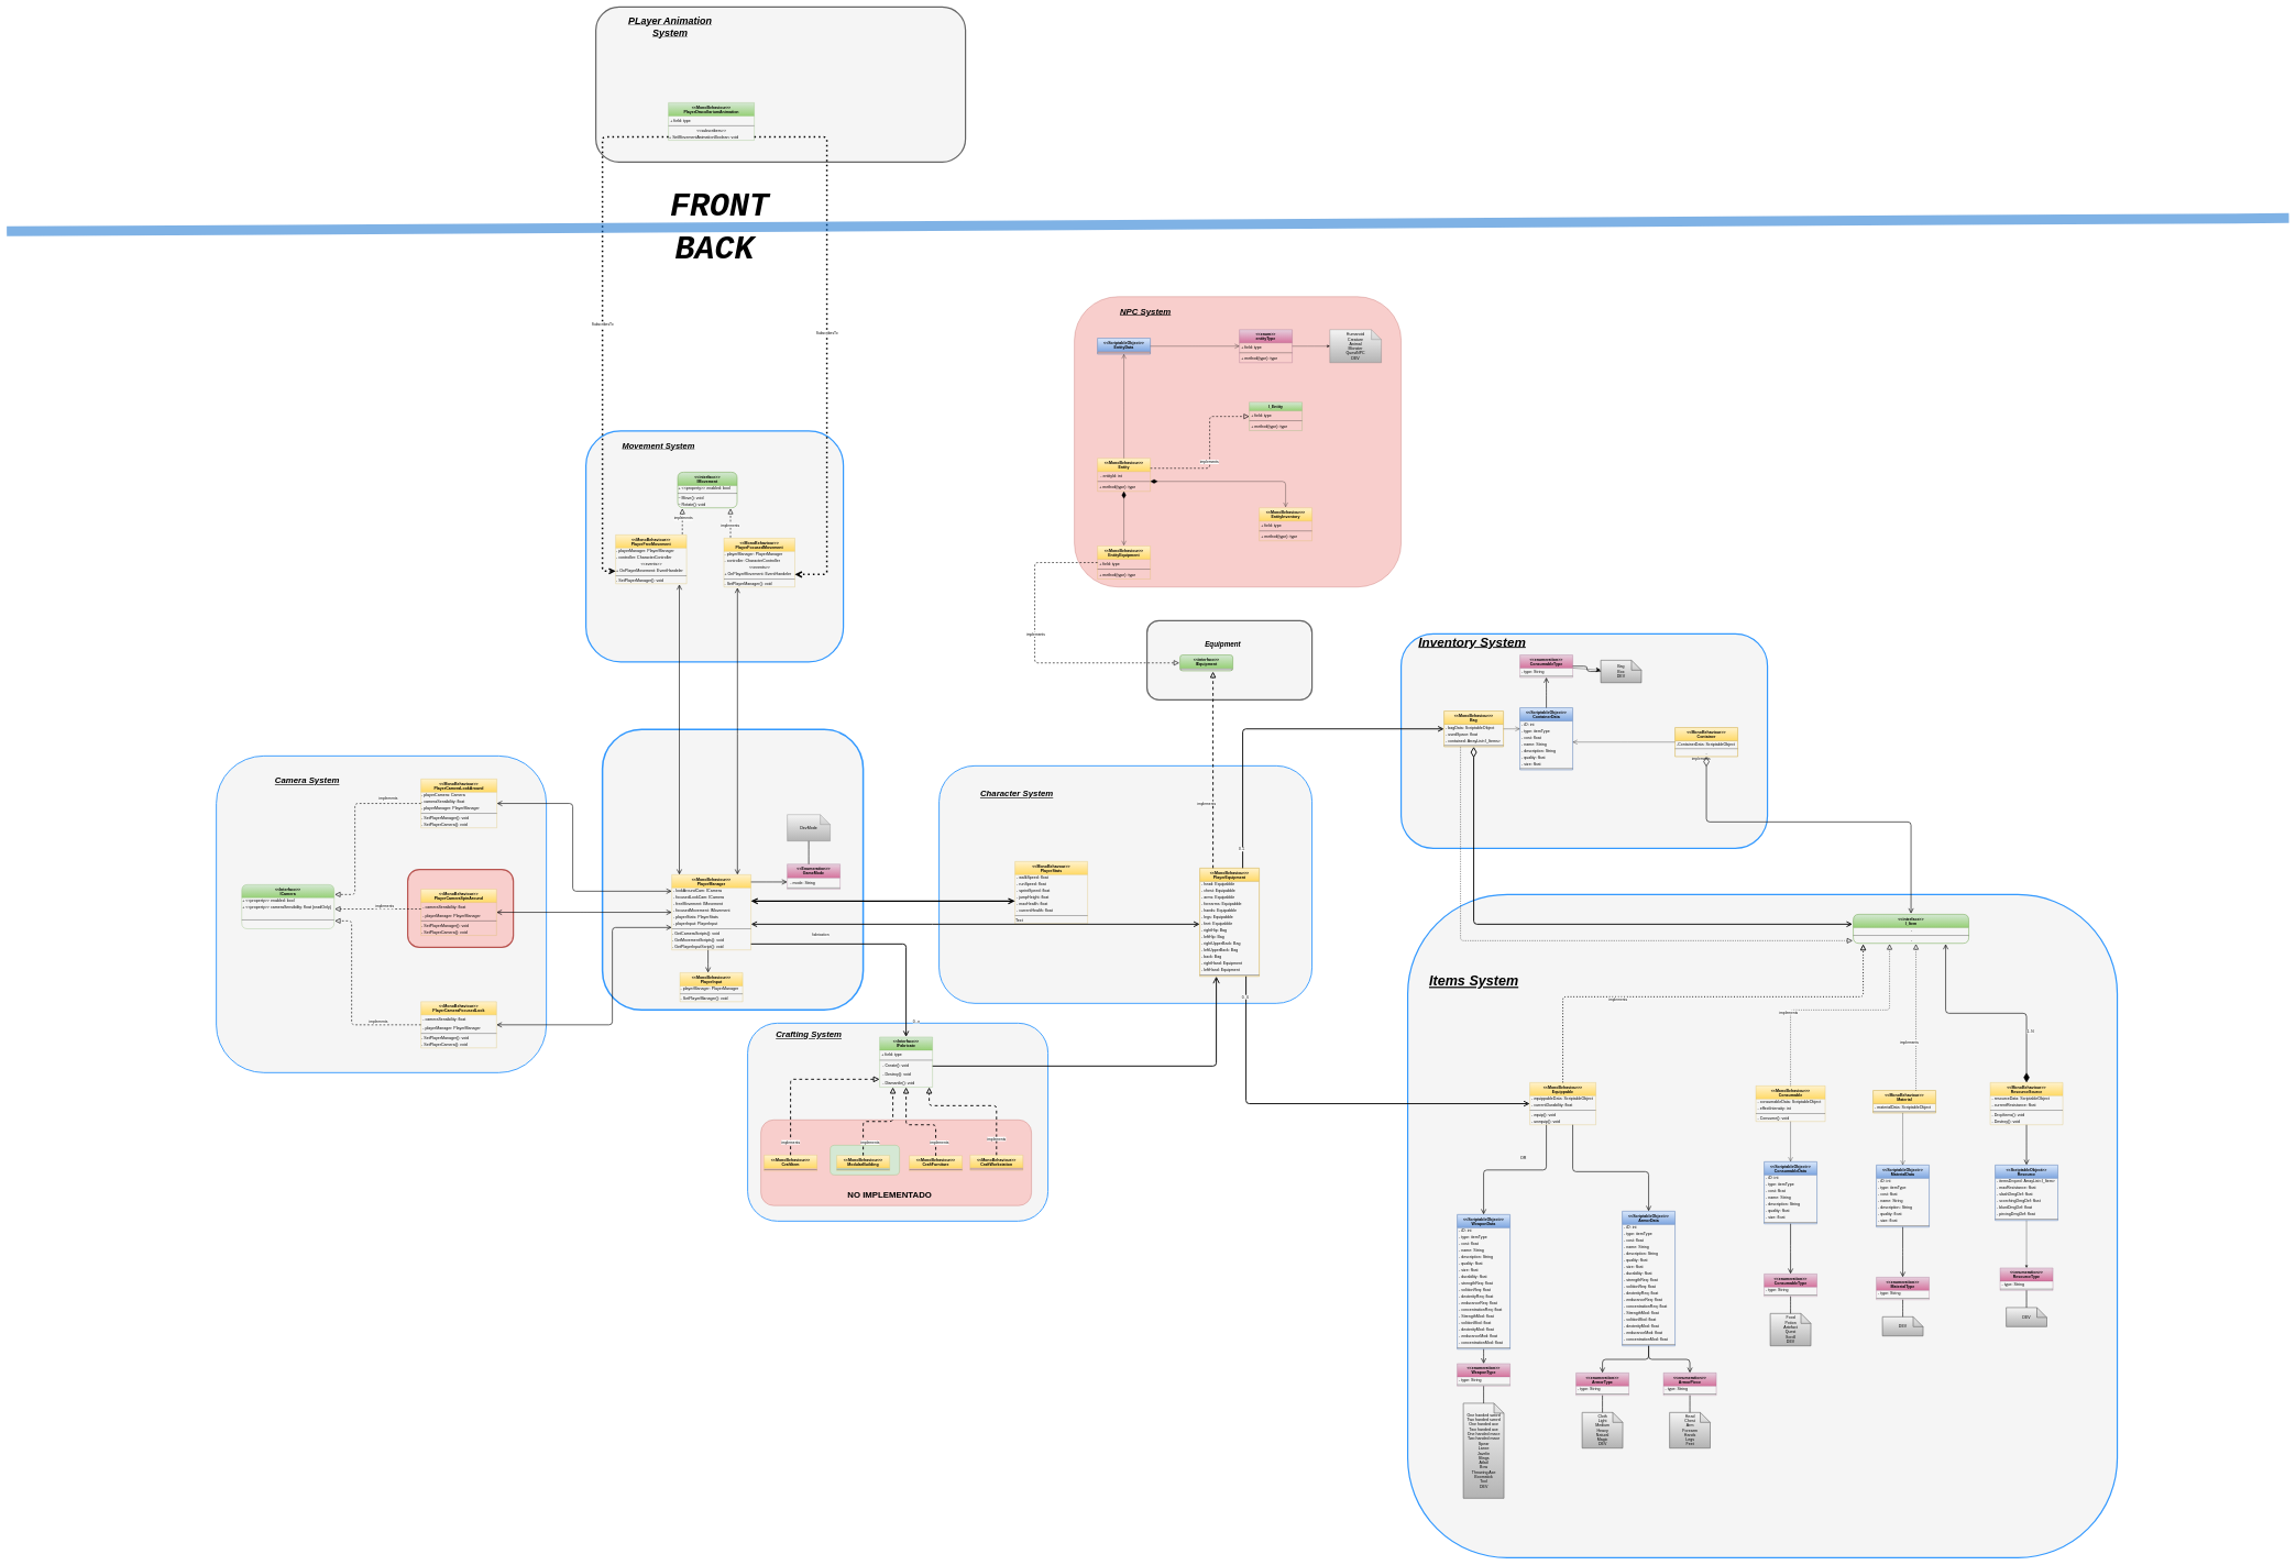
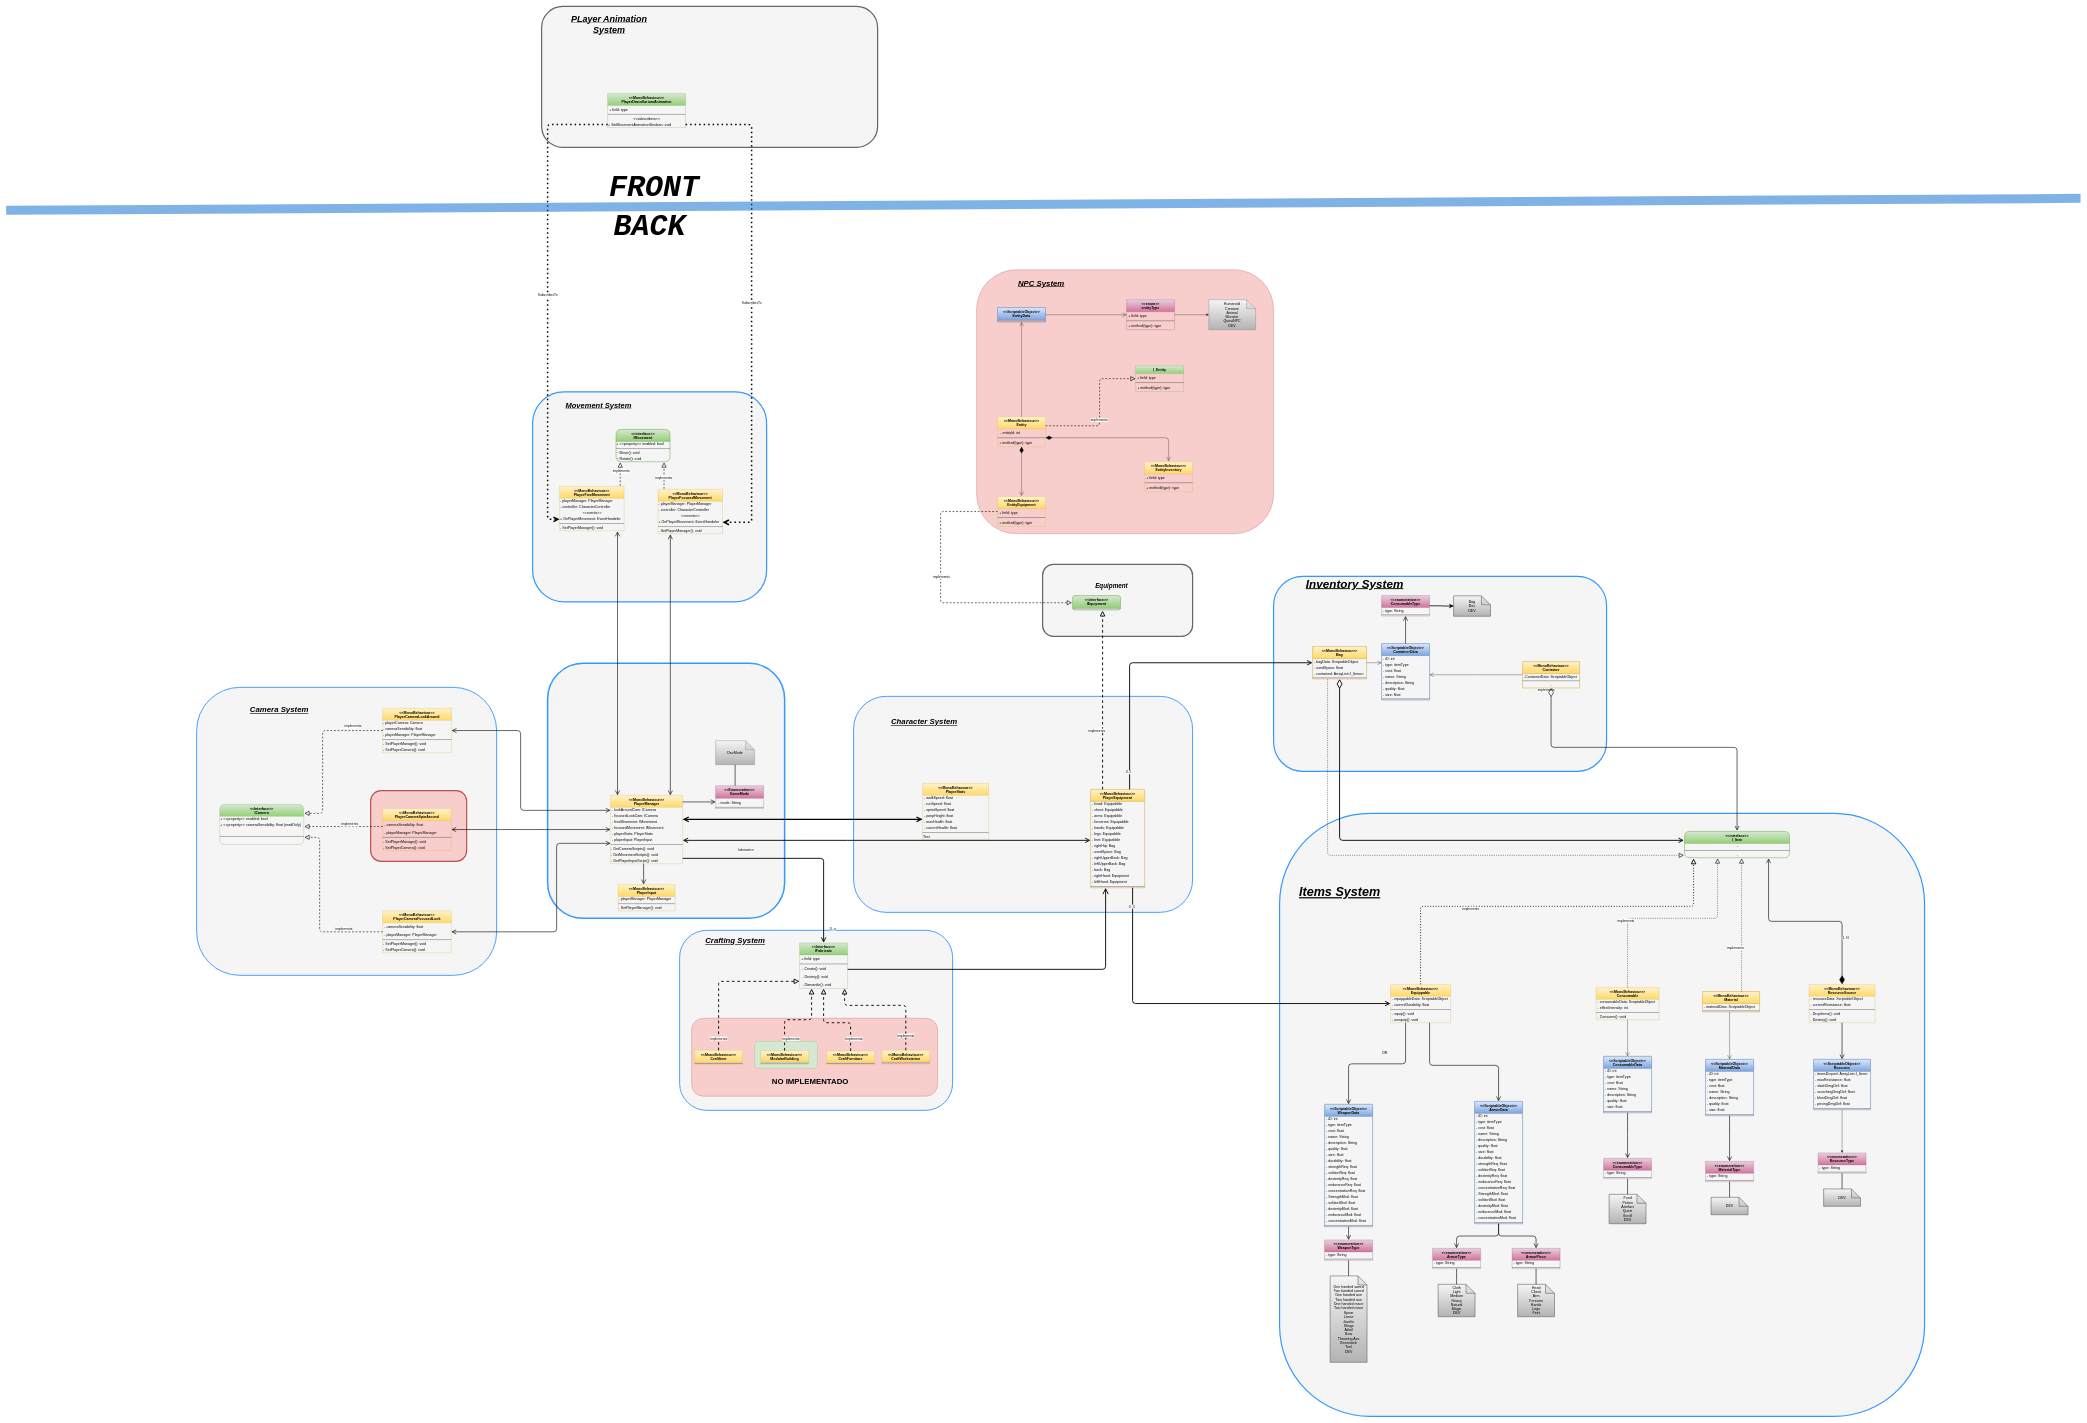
- <mxCell id="370" value="&lt;font size=&quot;1&quot;&gt;&lt;b&gt;&lt;i&gt;&lt;u style=&quot;font-size: 39px&quot;&gt;Inventory System&lt;/u&gt;&lt;/i&gt;&lt;/b&gt;&lt;/font&gt;" style="text;html=1;align=center;verticalAlign=middle;resizable=0;points=[];autosize=1;strokeColor=none;" vertex="1" parent="1"><mxGeometry x="4290" y="1930" width="340" height="30" as="geometry" /></mxCell>
+ <mxCell id="370" value="&lt;font size=&quot;1&quot;&gt;&lt;b&gt;&lt;i&gt;&lt;u style=&quot;font-size: 39px&quot;&gt;Inventory System&lt;/u&gt;&lt;/i&gt;&lt;/b&gt;&lt;/font&gt;" style="text;html=1;align=center;verticalAlign=middle;resizable=0;points=[];autosize=1;strokeColor=none;" vertex="1" parent="1"><mxGeometry x="4345" y="1930" width="340" height="30" as="geometry" /></mxCell>
- <mxCell id="285" value="Bag&lt;br&gt;Box&lt;br&gt;DEV" style="shape=note;whiteSpace=wrap;html=1;backgroundOutline=1;darkOpacity=0.05;rounded=0;strokeWidth=2;fillColor=#f5f5f5;gradientColor=#b3b3b3;strokeColor=#666666;" parent="1" vertex="1"><mxGeometry x="4850" y="2000" width="123" height="68" as="geometry" /></mxCell>
+ <mxCell id="285" value="Bag&lt;br&gt;Box&lt;br&gt;DEV" style="shape=note;whiteSpace=wrap;html=1;backgroundOutline=1;darkOpacity=0.05;rounded=0;strokeWidth=2;fillColor=#f5f5f5;gradientColor=#b3b3b3;strokeColor=#666666;" parent="1" vertex="1"><mxGeometry x="4845" y="1985" width="123" height="68" as="geometry" /></mxCell>
- <mxCell id="177" value="&amp;nbsp;- leftHip: Bag" style="text;html=1;align=left;verticalAlign=middle;resizable=0;points=[];autosize=1;" parent="168" vertex="1"><mxGeometry y="200" width="180" height="20" as="geometry" /></mxCell>
+ <mxCell id="177" value="&amp;nbsp;- usedSpace: Bag" style="text;html=1;align=left;verticalAlign=middle;resizable=0;points=[];autosize=1;" parent="168" vertex="1"><mxGeometry y="200" width="180" height="20" as="geometry" /></mxCell>
- <mxCell id="365" value="&lt;font size=&quot;1&quot;&gt;&lt;b style=&quot;font-size: 26px&quot;&gt;NO IMPLEMENTADO&lt;/b&gt;&lt;/font&gt;" style="text;html=1;align=center;verticalAlign=middle;resizable=0;points=[];autosize=1;strokeColor=none;" vertex="1" parent="1"><mxGeometry x="2560" y="3605" width="270" height="30" as="geometry" /></mxCell>
+ <mxCell id="365" value="&lt;font size=&quot;1&quot;&gt;&lt;b style=&quot;font-size: 26px&quot;&gt;NO IMPLEMENTADO&lt;/b&gt;&lt;/font&gt;" style="text;html=1;align=center;verticalAlign=middle;resizable=0;points=[];autosize=1;strokeColor=none;" vertex="1" parent="1"><mxGeometry x="2565" y="3590" width="270" height="30" as="geometry" /></mxCell>
